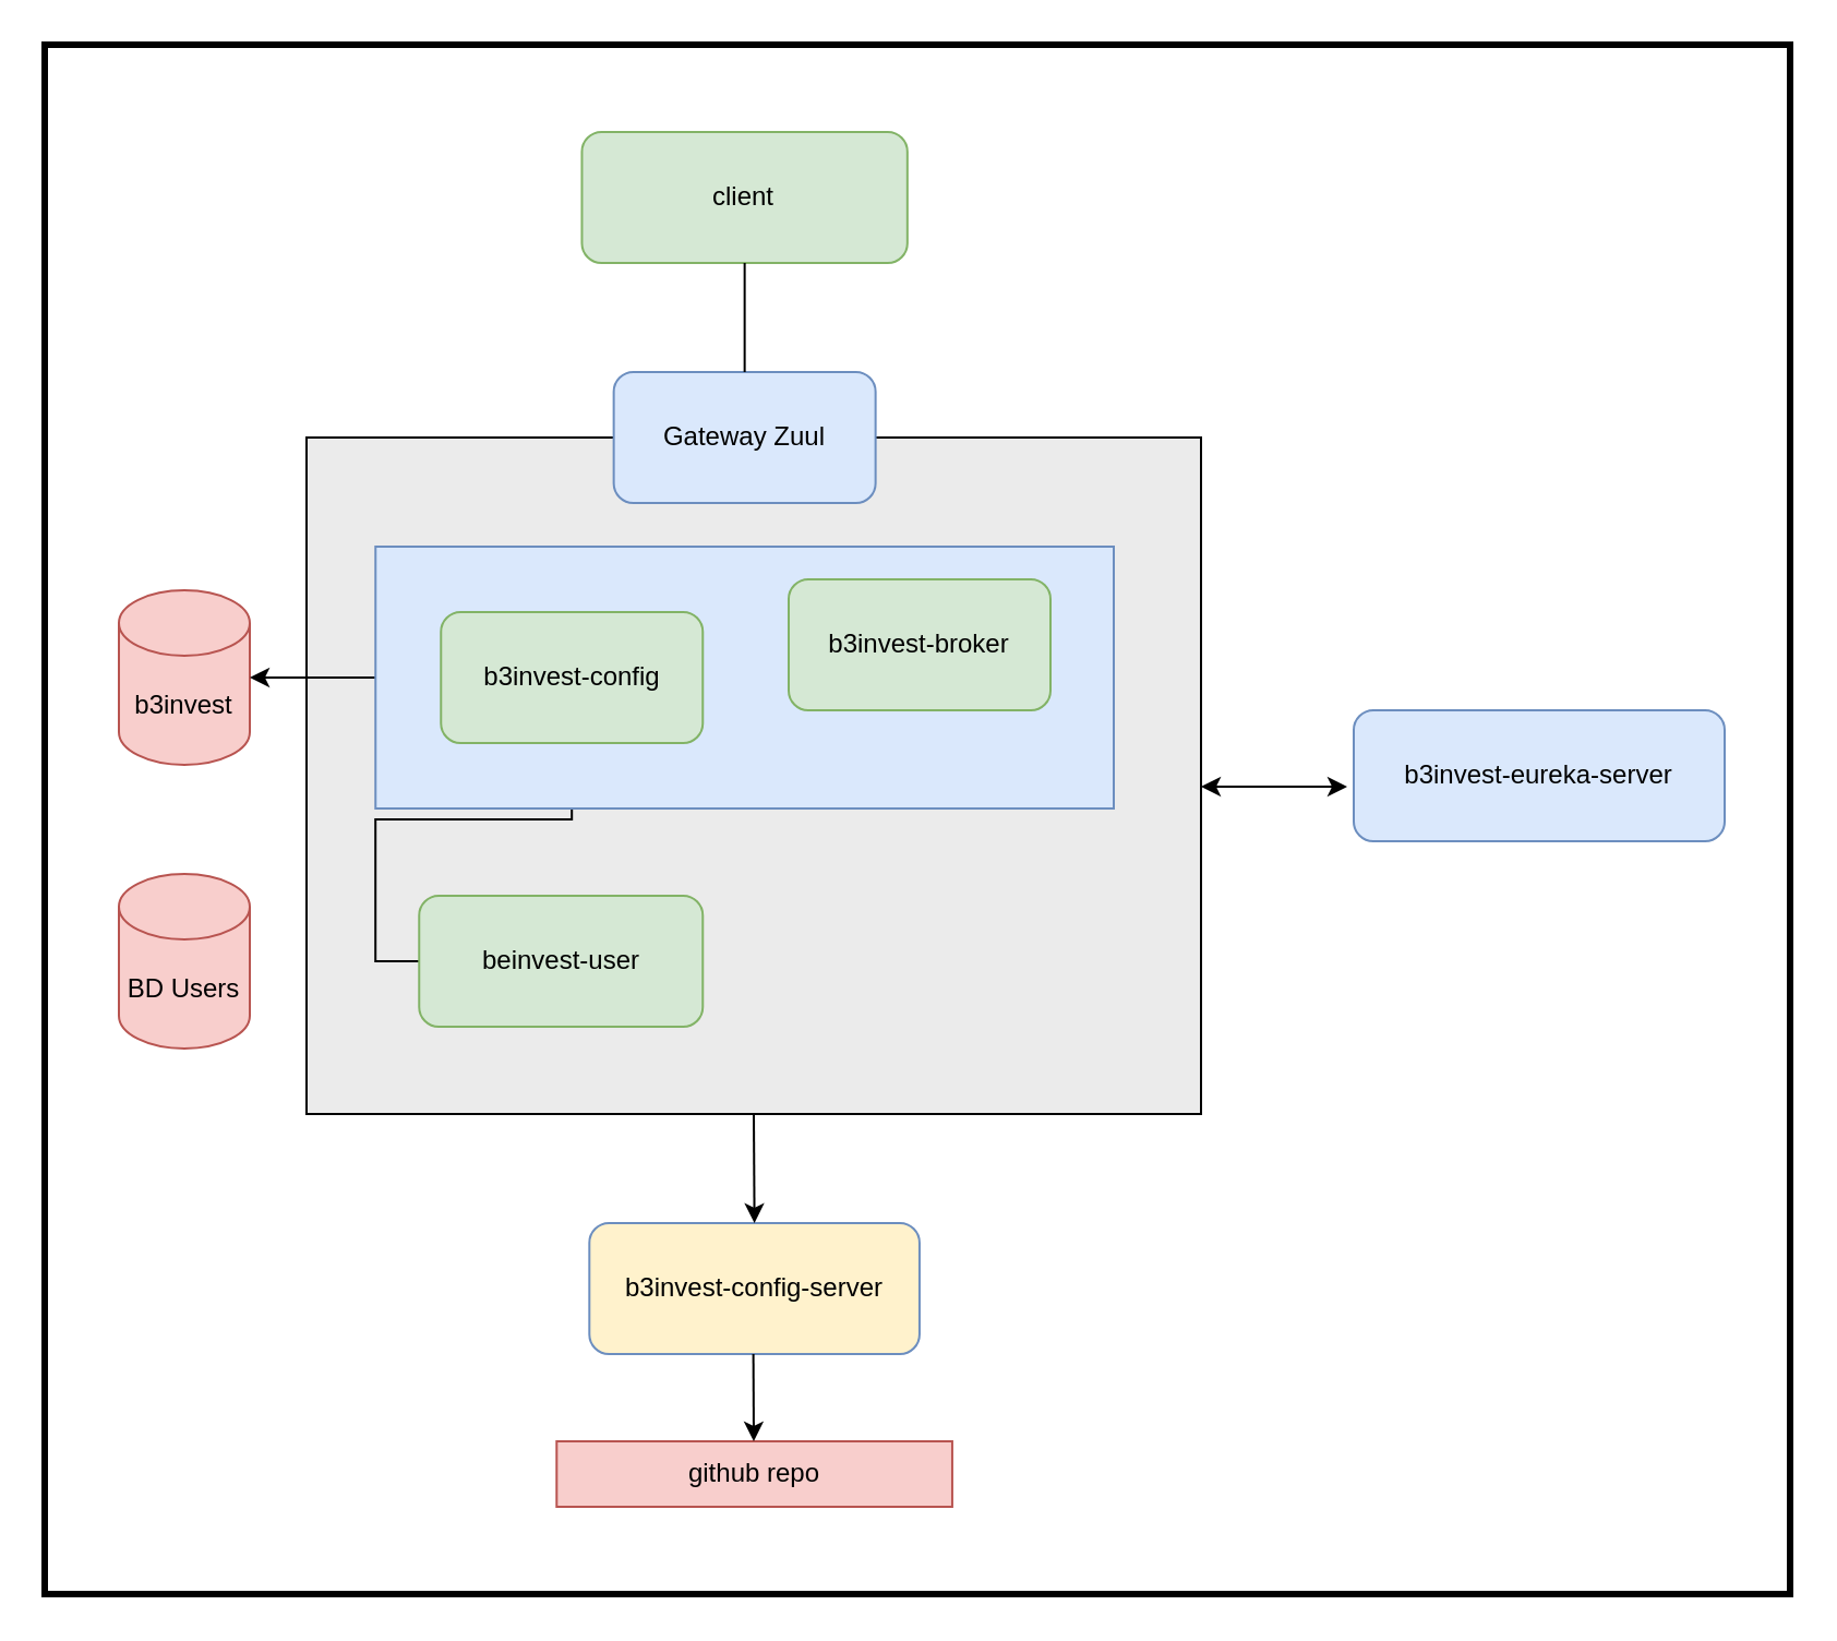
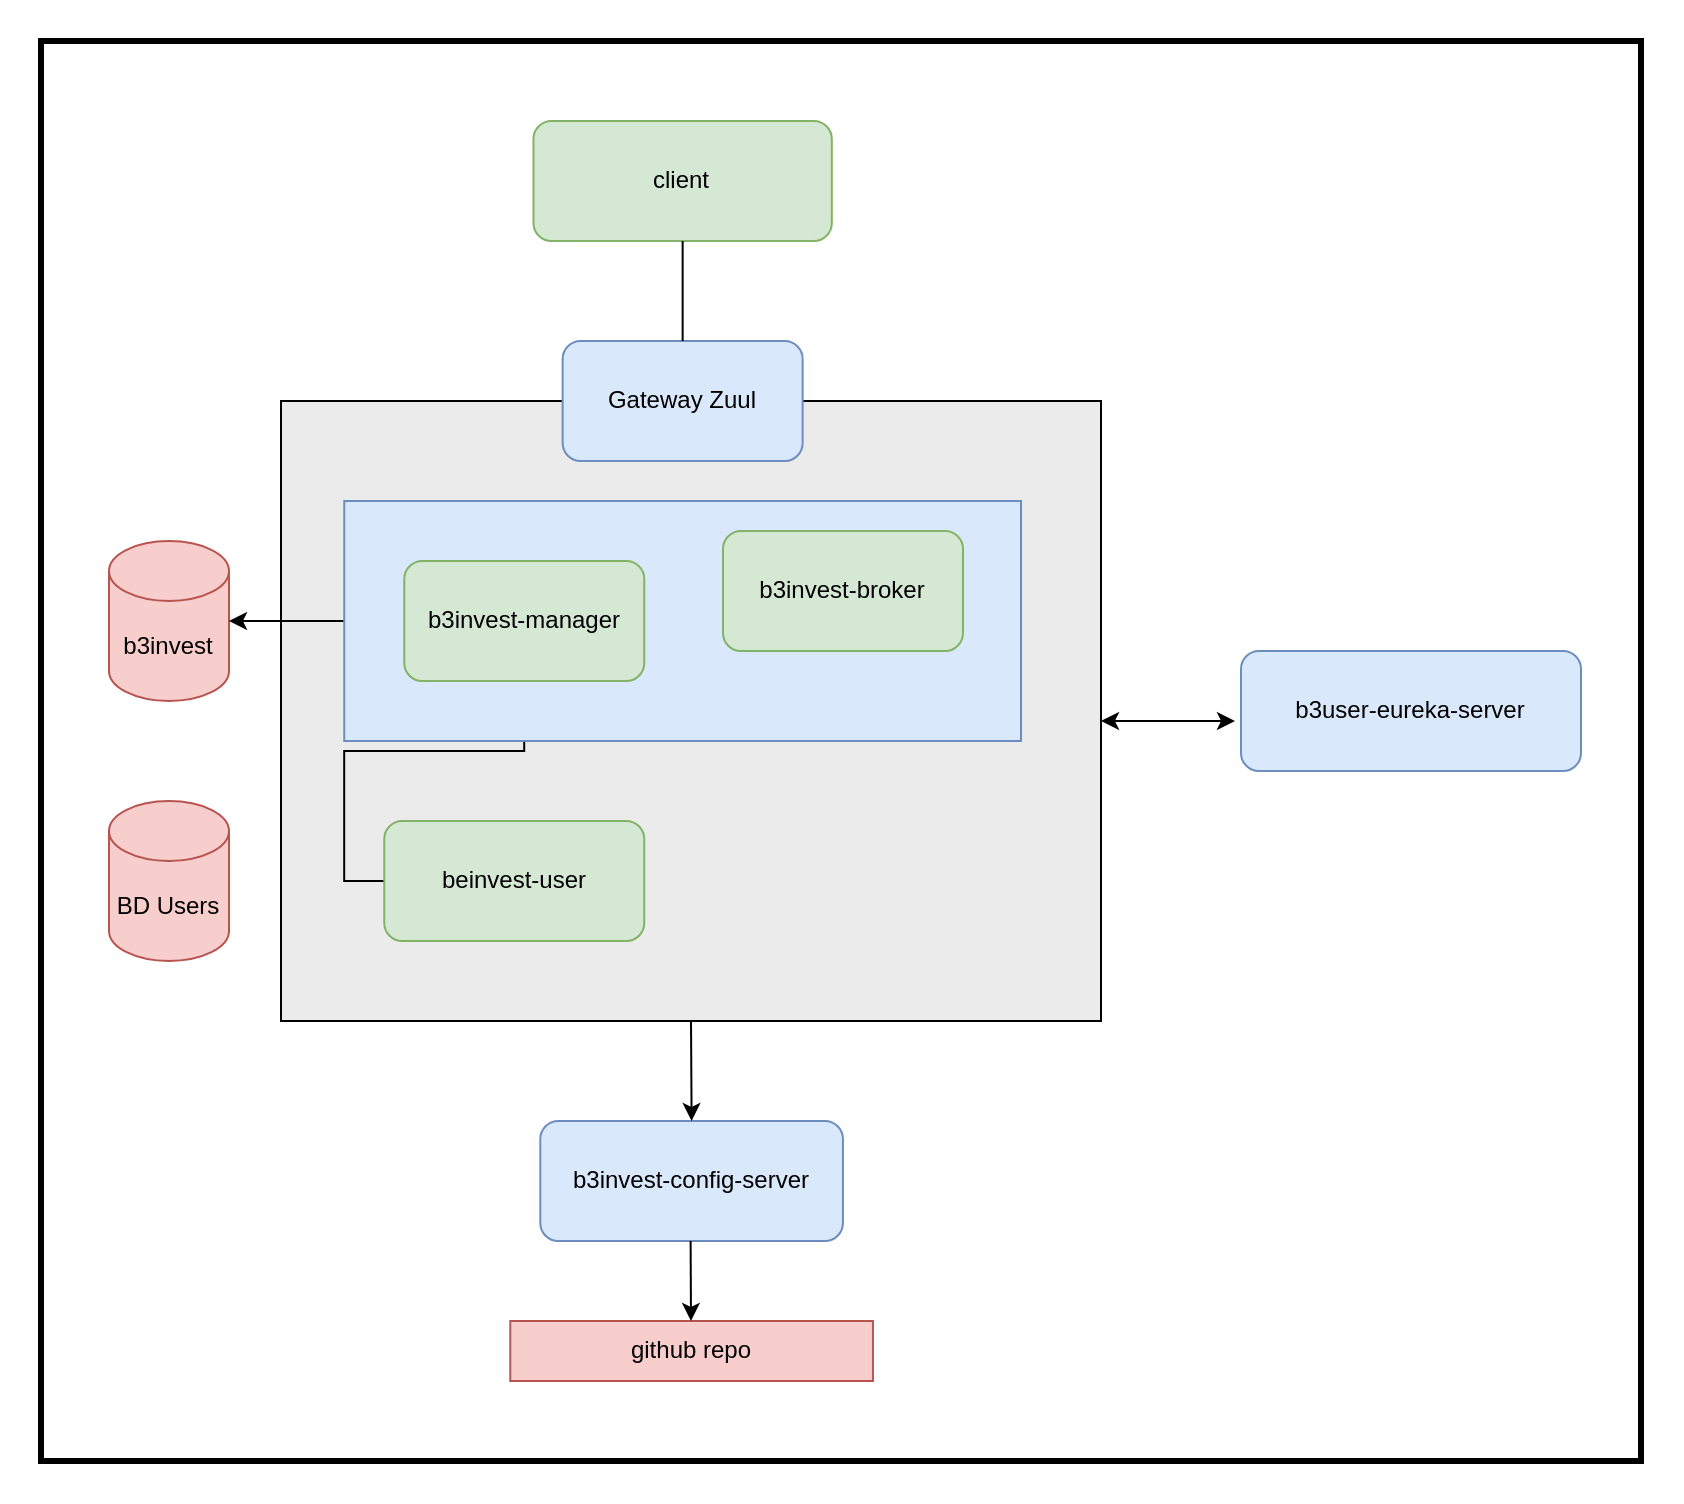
- <mxCell id="14" value="b3invest-config" style="rounded=1;whiteSpace=wrap;html=1;fillColor=#d5e8d4;strokeColor=#82b366;" parent="1" vertex="1"><mxGeometry x="201.63" y="280" width="120" height="60" as="geometry" /></mxCell>
+ <mxCell id="14" value="b3invest-manager" style="rounded=1;whiteSpace=wrap;html=1;fillColor=#d5e8d4;strokeColor=#82b366;" parent="1" vertex="1"><mxGeometry x="201.63" y="280" width="120" height="60" as="geometry" /></mxCell>
- <mxCell id="9" value="b3invest-eureka-server" style="rounded=1;whiteSpace=wrap;html=1;fillColor=#dae8fc;strokeColor=#6c8ebf;" parent="1" vertex="1"><mxGeometry x="620" y="325" width="170" height="60" as="geometry" /></mxCell>
+ <mxCell id="9" value="b3user-eureka-server" style="rounded=1;whiteSpace=wrap;html=1;fillColor=#dae8fc;strokeColor=#6c8ebf;" parent="1" vertex="1"><mxGeometry x="620" y="325" width="170" height="60" as="geometry" /></mxCell>
- <mxCell id="7" value="b3invest-config-server" style="rounded=1;whiteSpace=wrap;html=1;fillColor=#fff2cc;strokeColor=#6c8ebf;" parent="1" vertex="1"><mxGeometry x="269.65" y="560" width="151.32" height="60" as="geometry" /></mxCell>
+ <mxCell id="7" value="b3invest-config-server" style="rounded=1;whiteSpace=wrap;html=1;fillColor=#dae8fc;strokeColor=#6c8ebf;" parent="1" vertex="1"><mxGeometry x="269.65" y="560" width="151.32" height="60" as="geometry" /></mxCell>
